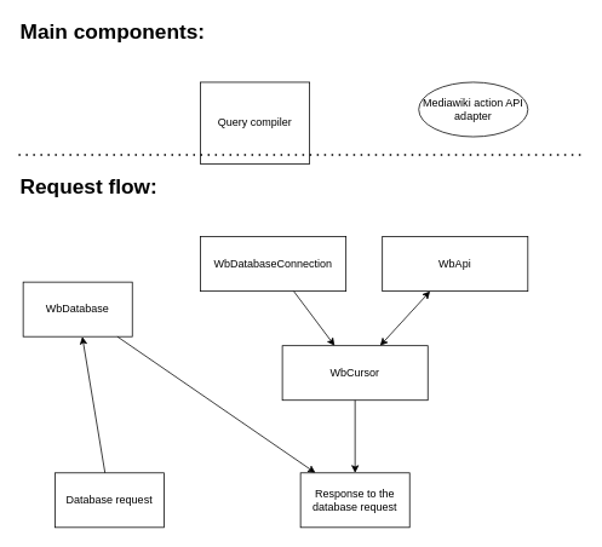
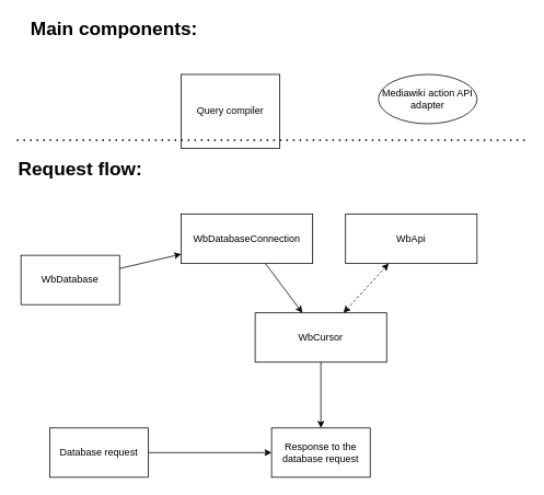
- <mxCell id="12" value="Main components:" style="text;html=1;strokeColor=none;fillColor=none;align=left;verticalAlign=middle;whiteSpace=wrap;rounded=0;fontSize=23;fontStyle=1" vertex="1" parent="1"><mxGeometry x="20" y="20" width="230" height="30" as="geometry" /></mxCell>
+ <mxCell id="12" value="Main components:" style="text;html=1;strokeColor=none;fillColor=none;align=left;verticalAlign=middle;whiteSpace=wrap;rounded=0;fontSize=23;fontStyle=1" vertex="1" parent="1"><mxGeometry x="35" y="20" width="230" height="30" as="geometry" /></mxCell>
- <mxCell id="10" value="" style="endArrow=classic;startArrow=classic;html=1;rounded=0;" edge="1" parent="1" source="7" target="6"><mxGeometry width="50" height="50" relative="1" as="geometry"><mxPoint x="340" y="490" as="sourcePoint" /><mxPoint x="390" y="440" as="targetPoint" /></mxGeometry></mxCell>
+ <mxCell id="10" value="" style="endArrow=classic;startArrow=classic;html=1;rounded=0;dashed=1;" edge="1" parent="1" source="7" target="6"><mxGeometry width="50" height="50" relative="1" as="geometry"><mxPoint x="340" y="490" as="sourcePoint" /><mxPoint x="390" y="440" as="targetPoint" /></mxGeometry></mxCell>
- <mxCell id="8" value="" style="endArrow=classic;html=1;rounded=0;" edge="1" parent="1" source="4" target="15"><mxGeometry width="50" height="50" relative="1" as="geometry"><mxPoint x="340" y="490" as="sourcePoint" /><mxPoint x="390" y="440" as="targetPoint" /></mxGeometry></mxCell>
+ <mxCell id="8" value="" style="endArrow=classic;html=1;rounded=0;" edge="1" parent="1" source="4" target="5"><mxGeometry width="50" height="50" relative="1" as="geometry"><mxPoint x="340" y="490" as="sourcePoint" /><mxPoint x="390" y="440" as="targetPoint" /></mxGeometry></mxCell>
- <mxCell id="16" value="" style="endArrow=classic;html=1;rounded=0;fontSize=12;" edge="1" parent="1" source="14" target="4"><mxGeometry width="50" height="50" relative="1" as="geometry"><mxPoint x="340" y="480" as="sourcePoint" /><mxPoint x="390" y="430" as="targetPoint" /></mxGeometry></mxCell>
+ <mxCell id="16" value="" style="endArrow=classic;html=1;rounded=0;fontSize=12;" edge="1" parent="1" source="14" target="15"><mxGeometry width="50" height="50" relative="1" as="geometry"><mxPoint x="340" y="480" as="sourcePoint" /><mxPoint x="390" y="430" as="targetPoint" /></mxGeometry></mxCell>
